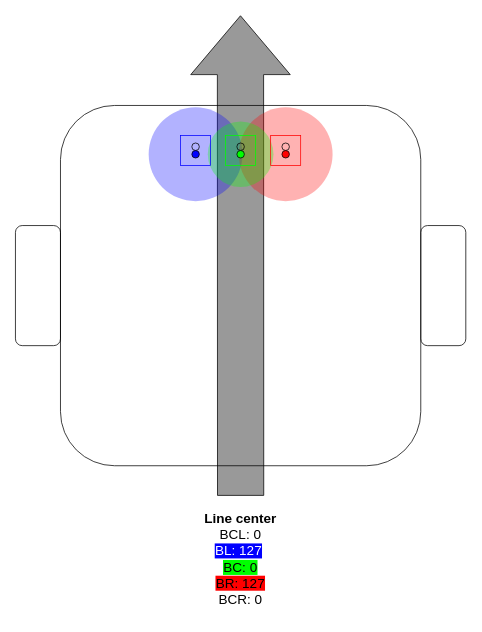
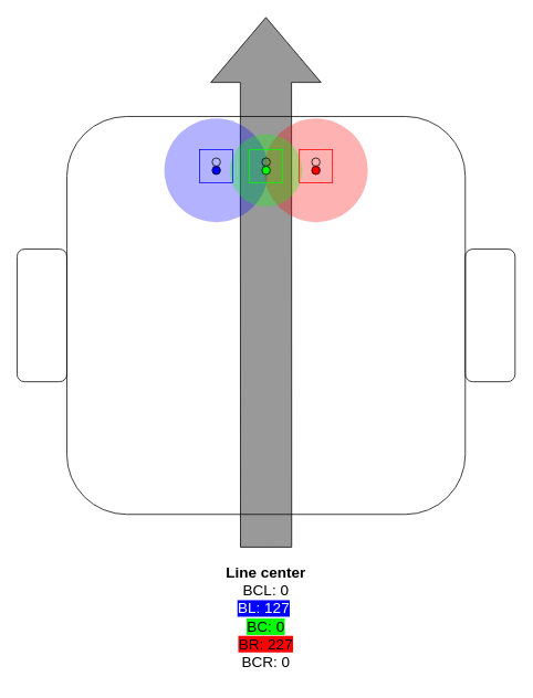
- <mxCell id="18" value="&lt;font style=&quot;font-size: 18px&quot;&gt;&lt;b&gt;Line center&lt;/b&gt;&lt;br&gt;BCL: 0&lt;br&gt;&lt;span style=&quot;background-color: rgb(0 , 0 , 255)&quot;&gt;&lt;font color=&quot;#ffffff&quot;&gt;BL: 127&lt;/font&gt;&lt;/span&gt;&amp;nbsp;&lt;br&gt;&lt;span style=&quot;background-color: rgb(0 , 255 , 0)&quot;&gt;BC: 0&lt;/span&gt;&lt;br&gt;&lt;span style=&quot;background-color: rgb(255 , 0 , 0)&quot;&gt;BR: 127&lt;/span&gt;&lt;br&gt;BCR: 0&lt;br&gt;&lt;/font&gt;" style="text;html=1;strokeColor=none;fillColor=none;align=center;verticalAlign=middle;whiteSpace=wrap;rounded=0;opacity=30;" vertex="1" parent="1"><mxGeometry x="80" y="670" width="480" height="150" as="geometry" /></mxCell>
+ <mxCell id="18" value="&lt;font style=&quot;font-size: 18px&quot;&gt;&lt;b&gt;Line center&lt;/b&gt;&lt;br&gt;BCL: 0&lt;br&gt;&lt;span style=&quot;background-color: rgb(0 , 0 , 255)&quot;&gt;&lt;font color=&quot;#ffffff&quot;&gt;BL: 127&lt;/font&gt;&lt;/span&gt;&amp;nbsp;&lt;br&gt;&lt;span style=&quot;background-color: rgb(0 , 255 , 0)&quot;&gt;BC: 0&lt;/span&gt;&lt;br&gt;&lt;span style=&quot;background-color: rgb(255 , 0 , 0)&quot;&gt;BR: 227&lt;/span&gt;&lt;br&gt;BCR: 0&lt;br&gt;&lt;/font&gt;" style="text;html=1;strokeColor=none;fillColor=none;align=center;verticalAlign=middle;whiteSpace=wrap;rounded=0;opacity=30;" vertex="1" parent="1"><mxGeometry x="80" y="670" width="480" height="150" as="geometry" /></mxCell>
